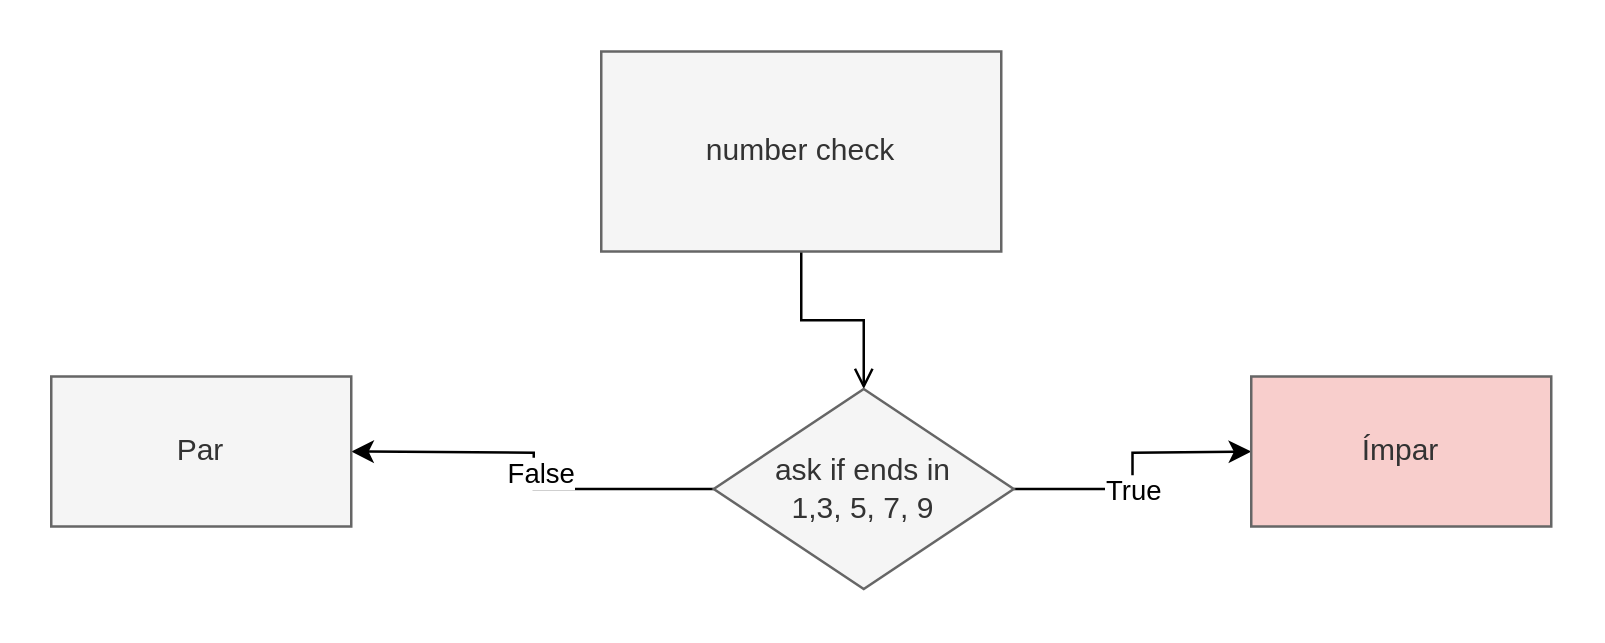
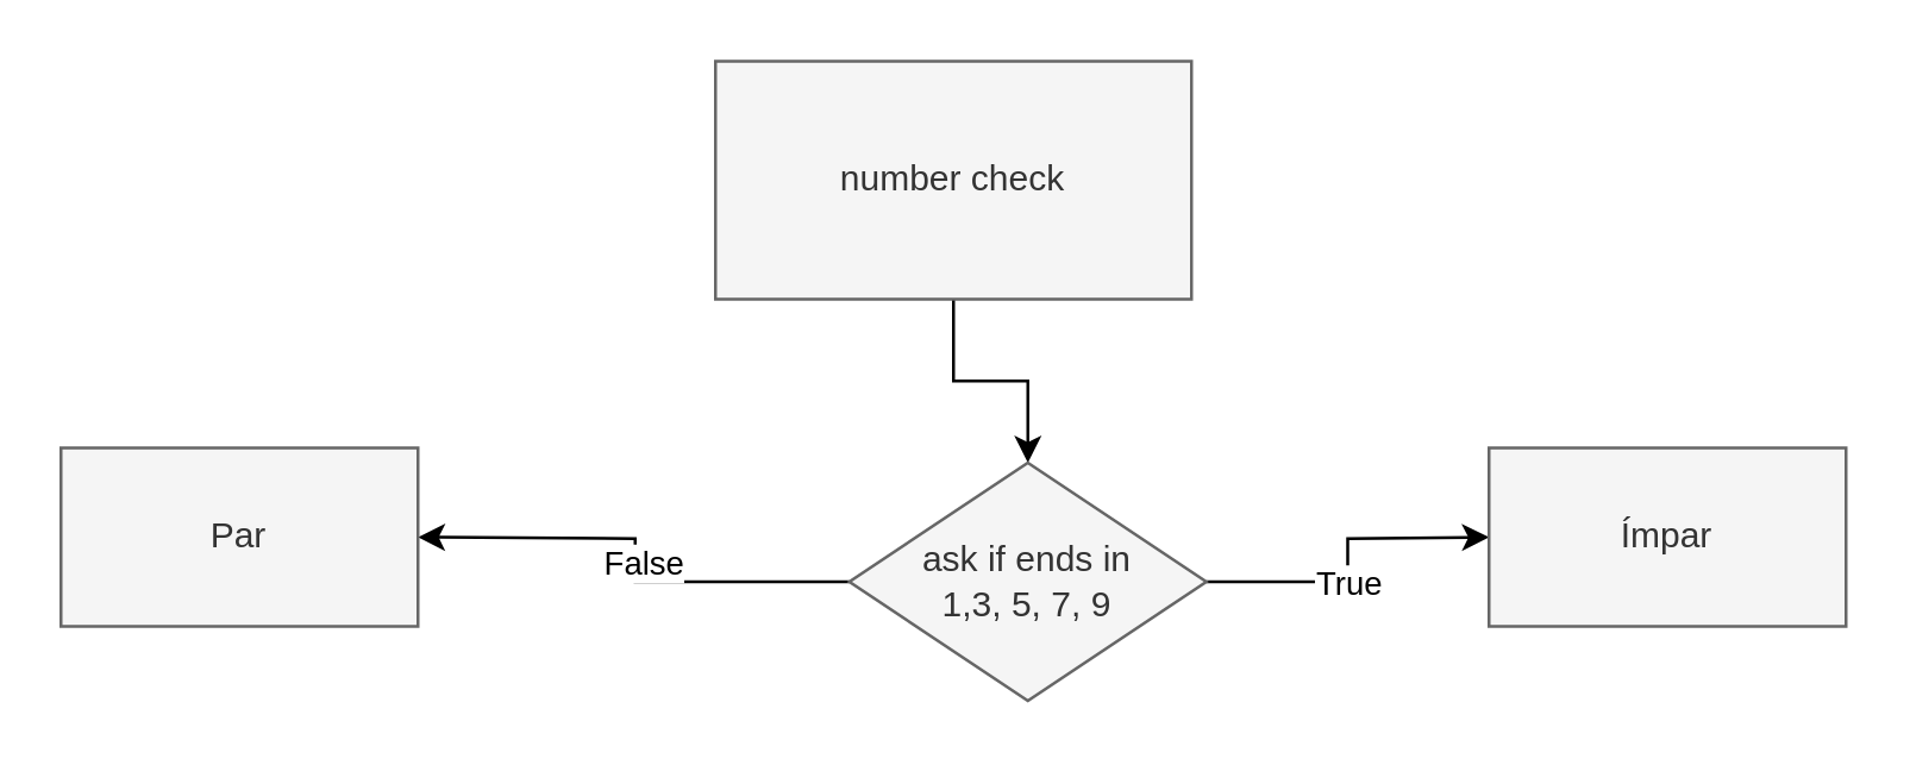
- <mxCell id="2" style="edgeStyle=orthogonalEdgeStyle;rounded=0;orthogonalLoop=1;jettySize=auto;html=1;entryX=0.5;entryY=0;entryDx=0;entryDy=0;endArrow=open;" edge="1" parent="1" source="3" target="8"><mxGeometry relative="1" as="geometry" /></mxCell>
+ <mxCell id="2" style="edgeStyle=orthogonalEdgeStyle;rounded=0;orthogonalLoop=1;jettySize=auto;html=1;entryX=0.5;entryY=0;entryDx=0;entryDy=0;" edge="1" parent="1" source="3" target="8"><mxGeometry relative="1" as="geometry" /></mxCell>
- <mxCell id="9" value="Ímpar" style="rounded=0;whiteSpace=wrap;html=1;fillColor=#f8cecc;fontColor=#333333;strokeColor=#666666;" vertex="1" parent="1"><mxGeometry x="500" y="150" width="120" height="60" as="geometry" /></mxCell>
+ <mxCell id="9" value="Ímpar" style="rounded=0;whiteSpace=wrap;html=1;fillColor=#f5f5f5;fontColor=#333333;strokeColor=#666666;" vertex="1" parent="1"><mxGeometry x="500" y="150" width="120" height="60" as="geometry" /></mxCell>
